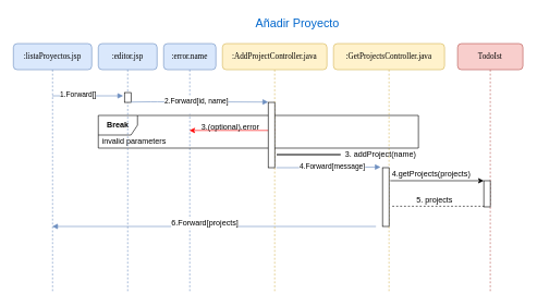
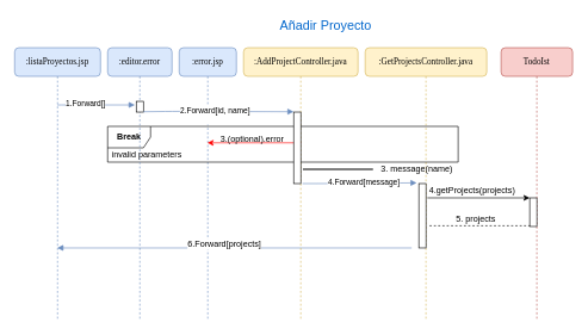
- <mxCell id="17" value=":editor.jsp" style="shape=umlLifeline;perimeter=lifelinePerimeter;whiteSpace=wrap;html=1;container=1;collapsible=0;recursiveResize=0;outlineConnect=0;rounded=1;shadow=0;comic=0;labelBackgroundColor=none;strokeColor=#6c8ebf;strokeWidth=1;fillColor=#dae8fc;fontFamily=Verdana;fontSize=12;align=center;" vertex="1" parent="1"><mxGeometry x="150" y="66" width="90" height="380" as="geometry" /></mxCell>
+ <mxCell id="17" value=":editor.error" style="shape=umlLifeline;perimeter=lifelinePerimeter;whiteSpace=wrap;html=1;container=1;collapsible=0;recursiveResize=0;outlineConnect=0;rounded=1;shadow=0;comic=0;labelBackgroundColor=none;strokeColor=#6c8ebf;strokeWidth=1;fillColor=#dae8fc;fontFamily=Verdana;fontSize=12;align=center;" vertex="1" parent="1"><mxGeometry x="150" y="66" width="90" height="380" as="geometry" /></mxCell>
- <mxCell id="3" value=":error.name" style="shape=umlLifeline;perimeter=lifelinePerimeter;whiteSpace=wrap;html=1;container=1;collapsible=0;recursiveResize=0;outlineConnect=0;rounded=1;shadow=0;comic=0;labelBackgroundColor=none;strokeColor=#6c8ebf;strokeWidth=1;fillColor=#dae8fc;fontFamily=Verdana;fontSize=12;align=center;" vertex="1" parent="1"><mxGeometry x="250" y="66" width="80" height="380" as="geometry" /></mxCell>
+ <mxCell id="3" value=":error.jsp" style="shape=umlLifeline;perimeter=lifelinePerimeter;whiteSpace=wrap;html=1;container=1;collapsible=0;recursiveResize=0;outlineConnect=0;rounded=1;shadow=0;comic=0;labelBackgroundColor=none;strokeColor=#6c8ebf;strokeWidth=1;fillColor=#dae8fc;fontFamily=Verdana;fontSize=12;align=center;" vertex="1" parent="1"><mxGeometry x="250" y="66" width="80" height="380" as="geometry" /></mxCell>
- <mxCell id="24" value="3. addProject(name)" style="text;html=1;strokeColor=none;fillColor=none;align=center;verticalAlign=middle;whiteSpace=wrap;rounded=0;" vertex="1" parent="1"><mxGeometry x="525" y="226" width="115" height="20" as="geometry" /></mxCell>
+ <mxCell id="24" value="3. message(name)" style="text;html=1;strokeColor=none;fillColor=none;align=center;verticalAlign=middle;whiteSpace=wrap;rounded=0;" vertex="1" parent="1"><mxGeometry x="525" y="226" width="115" height="20" as="geometry" /></mxCell>
